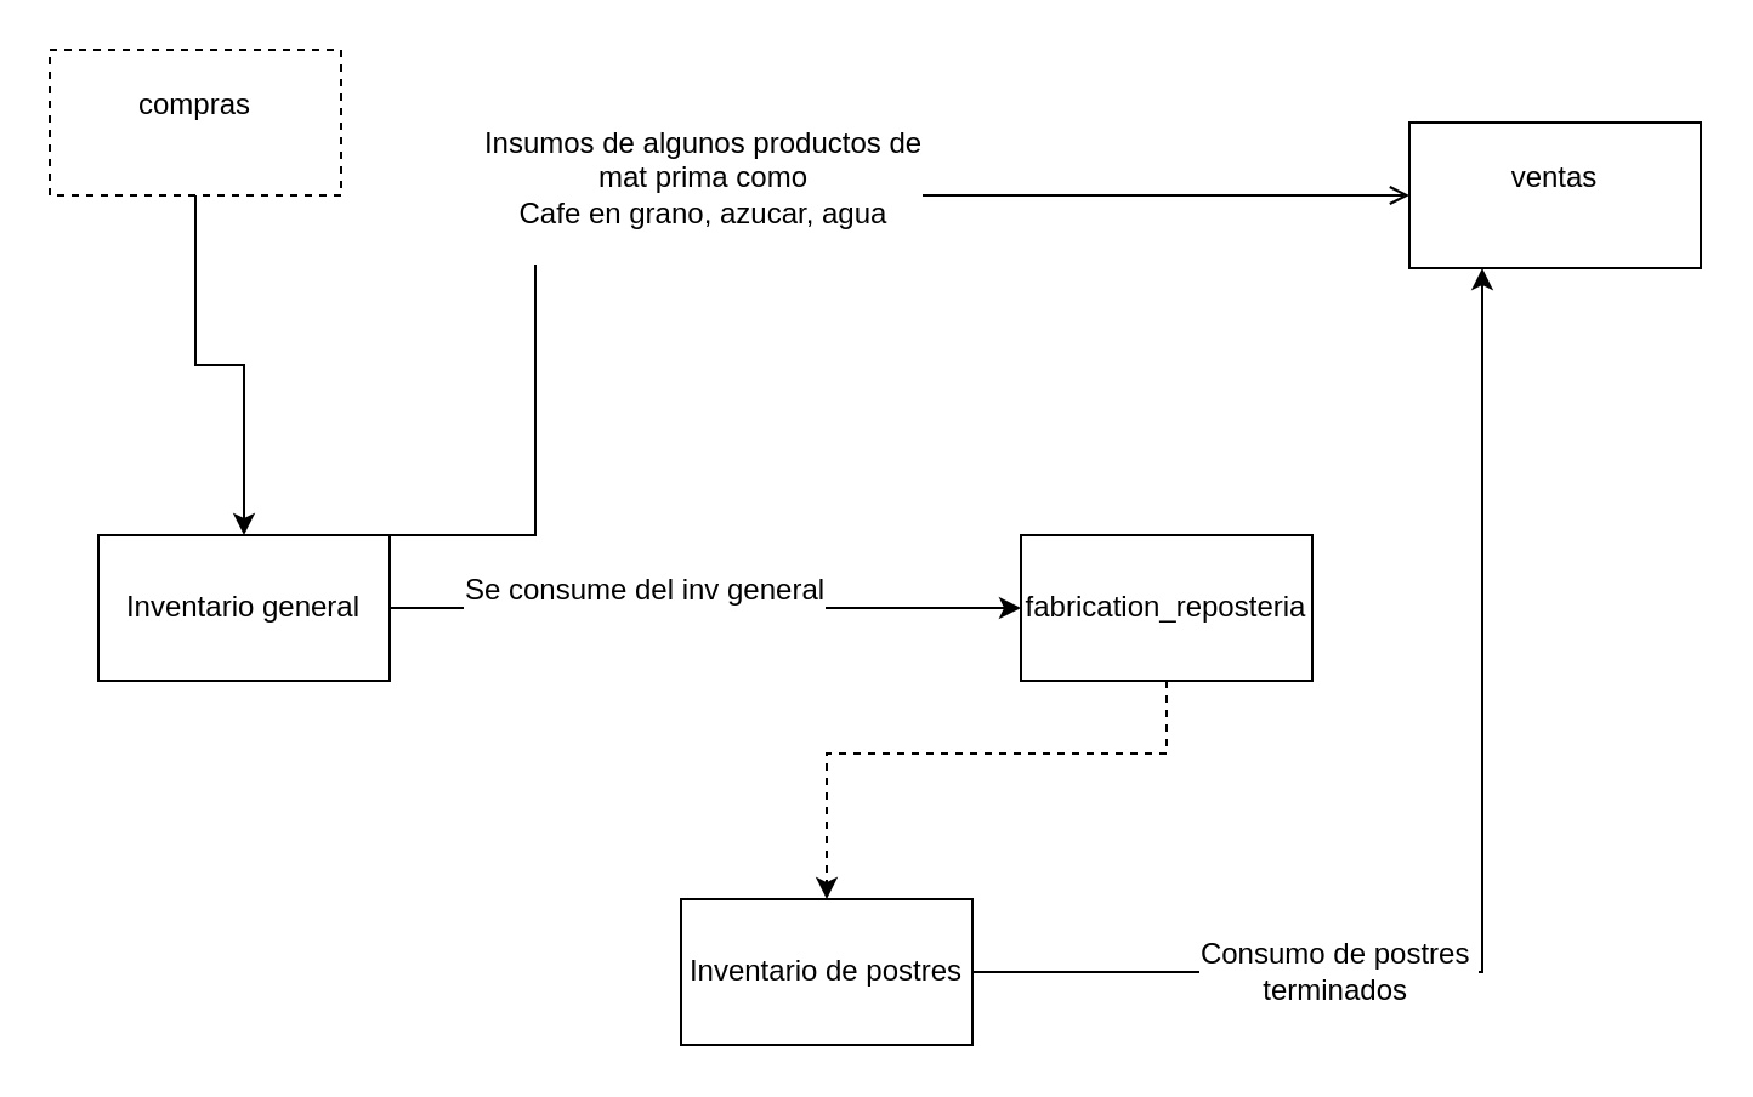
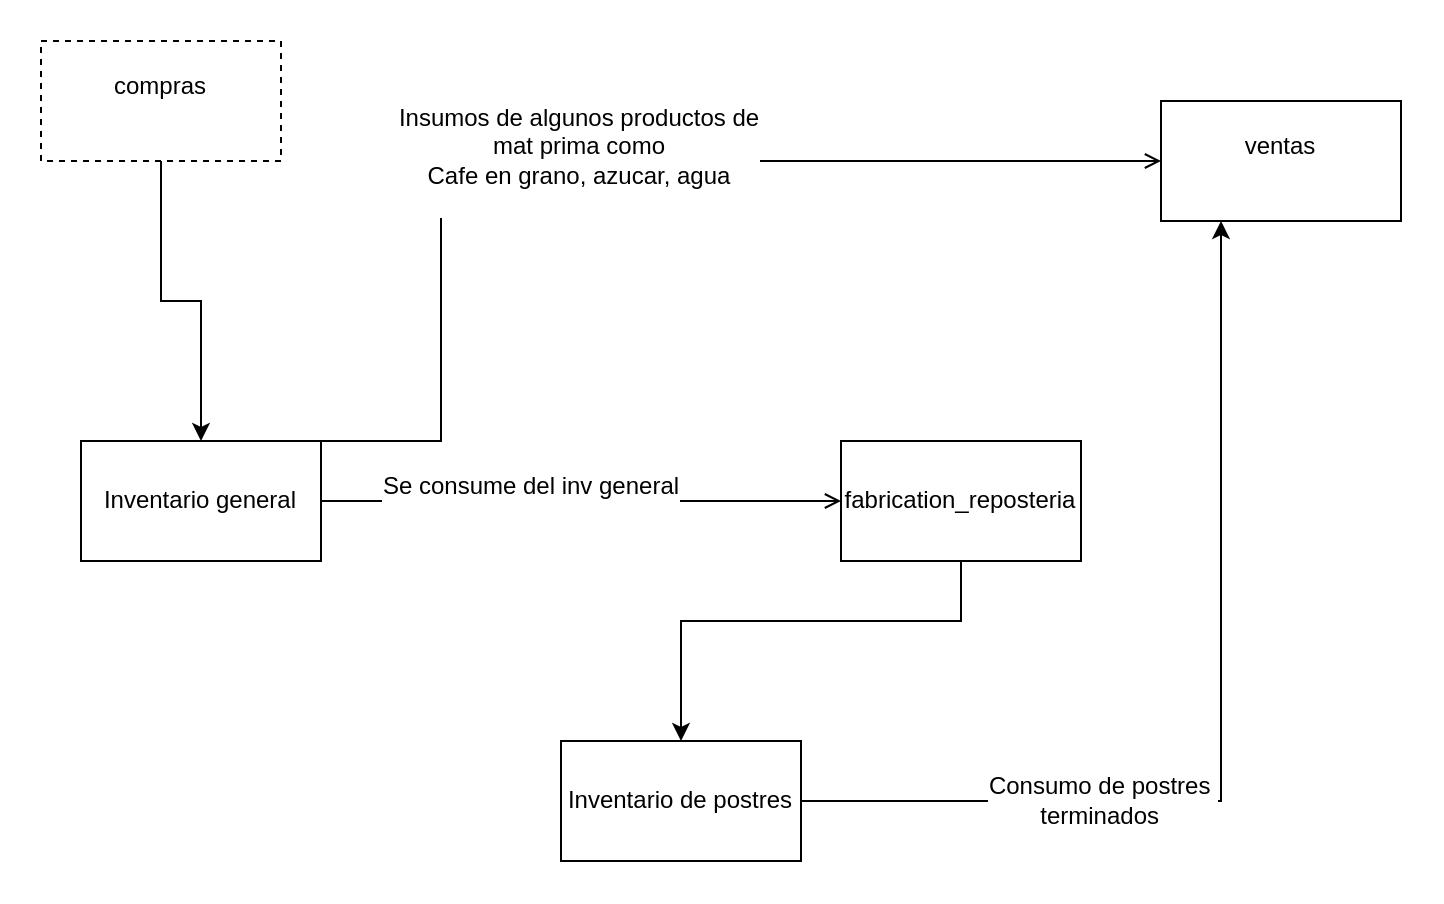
- <mxCell id="8" style="edgeStyle=orthogonalEdgeStyle;rounded=0;orthogonalLoop=1;jettySize=auto;html=1;exitX=1;exitY=0.5;exitDx=0;exitDy=0;" parent="1" source="12" target="6" edge="1"><mxGeometry relative="1" as="geometry" /></mxCell>
+ <mxCell id="8" style="edgeStyle=orthogonalEdgeStyle;rounded=0;orthogonalLoop=1;jettySize=auto;html=1;exitX=1;exitY=0.5;exitDx=0;exitDy=0;endArrow=open;" parent="1" source="12" target="6" edge="1"><mxGeometry relative="1" as="geometry" /></mxCell>
- <mxCell id="5" style="edgeStyle=orthogonalEdgeStyle;rounded=0;orthogonalLoop=1;jettySize=auto;html=1;entryX=0.5;entryY=0;entryDx=0;entryDy=0;dashed=1;" parent="1" source="6" target="15" edge="1"><mxGeometry relative="1" as="geometry"><Array as="points"><mxPoint x="480" y="310" /><mxPoint x="340" y="310" /></Array></mxGeometry></mxCell>
+ <mxCell id="5" style="edgeStyle=orthogonalEdgeStyle;rounded=0;orthogonalLoop=1;jettySize=auto;html=1;entryX=0.5;entryY=0;entryDx=0;entryDy=0;" parent="1" source="6" target="15" edge="1"><mxGeometry relative="1" as="geometry"><Array as="points"><mxPoint x="480" y="310" /><mxPoint x="340" y="310" /></Array></mxGeometry></mxCell>
